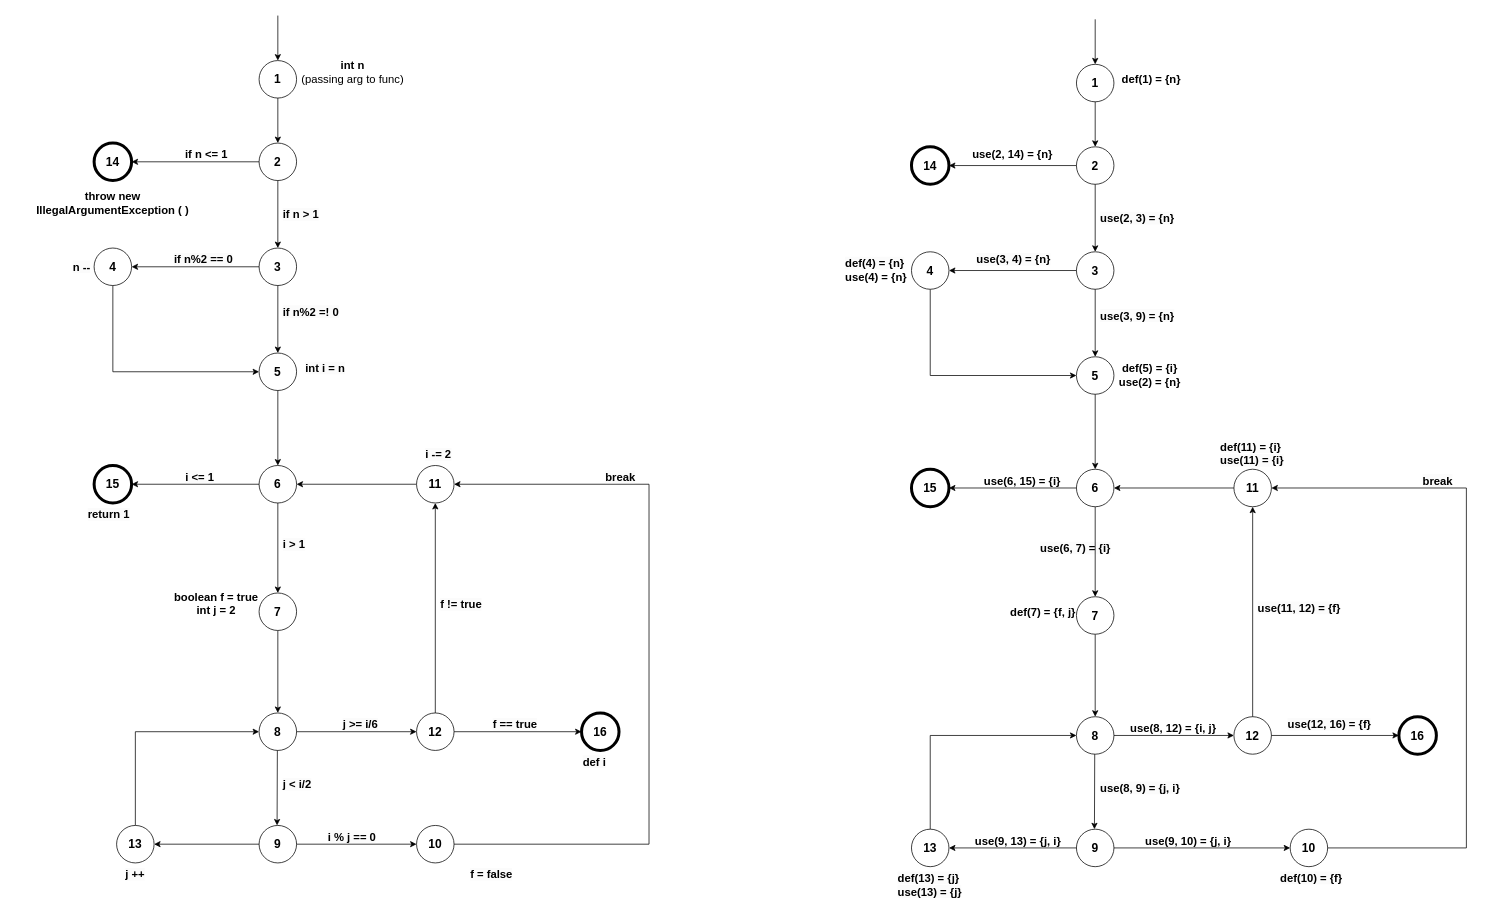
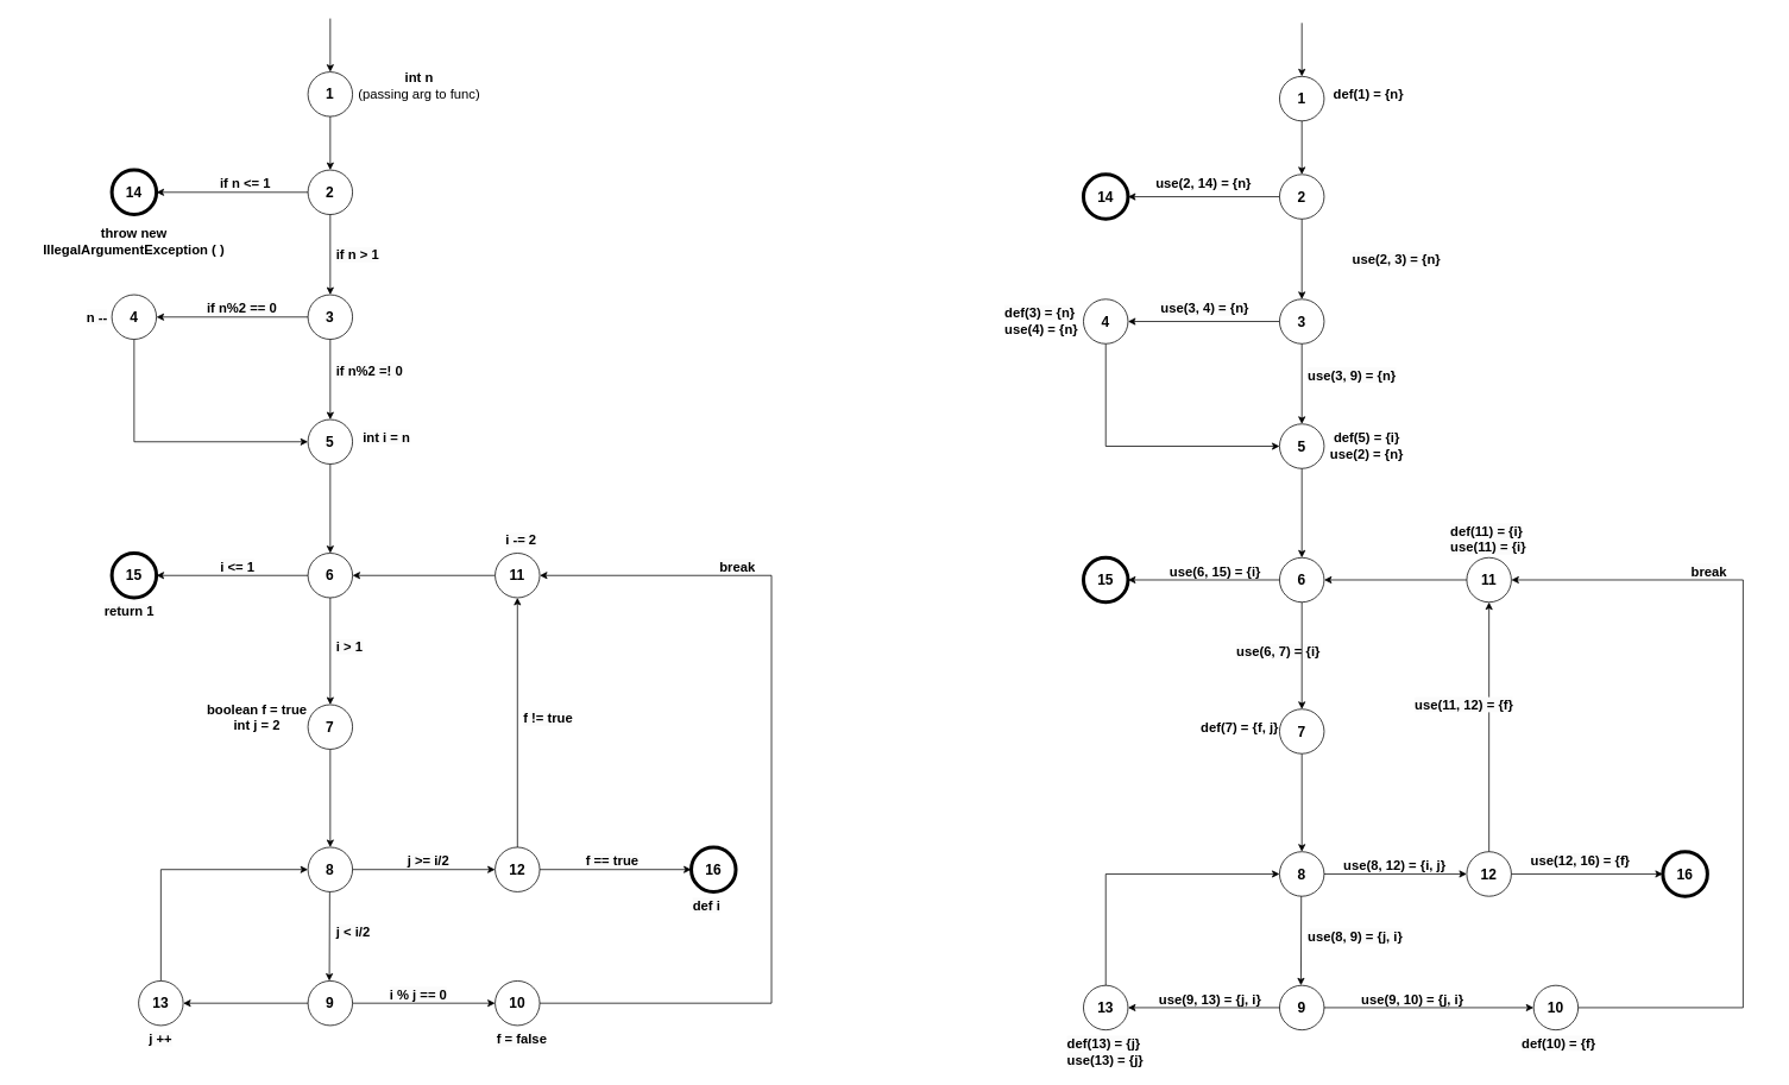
- <mxCell id="86" value="&lt;b style=&quot;forced-color-adjust: none; color: rgb(0, 0, 0); font-family: Helvetica; font-style: normal; font-variant-ligatures: normal; font-variant-caps: normal; letter-spacing: normal; orphans: 2; text-align: center; text-indent: 0px; text-transform: none; widows: 2; word-spacing: 0px; -webkit-text-stroke-width: 0px; white-space: normal; background-color: rgb(251, 251, 251); text-decoration-thickness: initial; text-decoration-style: initial; text-decoration-color: initial; font-size: 15px;&quot;&gt;use(2, 3) = {n}&lt;/b&gt;" style="text;whiteSpace=wrap;html=1;" vertex="1" parent="1"><mxGeometry x="1465" y="275" width="120" height="40" as="geometry" /></mxCell>
+ <mxCell id="86" value="&lt;b style=&quot;forced-color-adjust: none; color: rgb(0, 0, 0); font-family: Helvetica; font-style: normal; font-variant-ligatures: normal; font-variant-caps: normal; letter-spacing: normal; orphans: 2; text-align: center; text-indent: 0px; text-transform: none; widows: 2; word-spacing: 0px; -webkit-text-stroke-width: 0px; white-space: normal; background-color: rgb(251, 251, 251); text-decoration-thickness: initial; text-decoration-style: initial; text-decoration-color: initial; font-size: 15px;&quot;&gt;use(2, 3) = {n}&lt;/b&gt;" style="text;whiteSpace=wrap;html=1;" vertex="1" parent="1"><mxGeometry x="1515" y="275" width="120" height="40" as="geometry" /></mxCell>
- <mxCell id="91" value="&lt;b style=&quot;forced-color-adjust: none; color: rgb(0, 0, 0); font-family: Helvetica; font-style: normal; font-variant-ligatures: normal; font-variant-caps: normal; letter-spacing: normal; orphans: 2; text-align: center; text-indent: 0px; text-transform: none; widows: 2; word-spacing: 0px; -webkit-text-stroke-width: 0px; white-space: normal; background-color: rgb(251, 251, 251); text-decoration-thickness: initial; text-decoration-style: initial; text-decoration-color: initial; font-size: 15px;&quot;&gt;def(4) = {n}&lt;/b&gt;&lt;div&gt;&lt;div style=&quot;text-align: center;&quot;&gt;&lt;span style=&quot;font-size: 15px;&quot;&gt;&lt;b&gt;use(4) = {n}&lt;/b&gt;&lt;/span&gt;&lt;/div&gt;&lt;div&gt;&lt;b style=&quot;forced-color-adjust: none; color: rgb(0, 0, 0); font-family: Helvetica; font-style: normal; font-variant-ligatures: normal; font-variant-caps: normal; letter-spacing: normal; orphans: 2; text-align: center; text-indent: 0px; text-transform: none; widows: 2; word-spacing: 0px; -webkit-text-stroke-width: 0px; white-space: normal; background-color: rgb(251, 251, 251); text-decoration-thickness: initial; text-decoration-style: initial; text-decoration-color: initial; font-size: 15px;&quot;&gt;&lt;br&gt;&lt;/b&gt;&lt;/div&gt;&lt;/div&gt;" style="text;whiteSpace=wrap;html=1;" vertex="1" parent="1"><mxGeometry x="1125" y="335" width="140" height="40" as="geometry" /></mxCell>
+ <mxCell id="91" value="&lt;b style=&quot;forced-color-adjust: none; color: rgb(0, 0, 0); font-family: Helvetica; font-style: normal; font-variant-ligatures: normal; font-variant-caps: normal; letter-spacing: normal; orphans: 2; text-align: center; text-indent: 0px; text-transform: none; widows: 2; word-spacing: 0px; -webkit-text-stroke-width: 0px; white-space: normal; background-color: rgb(251, 251, 251); text-decoration-thickness: initial; text-decoration-style: initial; text-decoration-color: initial; font-size: 15px;&quot;&gt;def(3) = {n}&lt;/b&gt;&lt;div&gt;&lt;div style=&quot;text-align: center;&quot;&gt;&lt;span style=&quot;font-size: 15px;&quot;&gt;&lt;b&gt;use(4) = {n}&lt;/b&gt;&lt;/span&gt;&lt;/div&gt;&lt;div&gt;&lt;b style=&quot;forced-color-adjust: none; color: rgb(0, 0, 0); font-family: Helvetica; font-style: normal; font-variant-ligatures: normal; font-variant-caps: normal; letter-spacing: normal; orphans: 2; text-align: center; text-indent: 0px; text-transform: none; widows: 2; word-spacing: 0px; -webkit-text-stroke-width: 0px; white-space: normal; background-color: rgb(251, 251, 251); text-decoration-thickness: initial; text-decoration-style: initial; text-decoration-color: initial; font-size: 15px;&quot;&gt;&lt;br&gt;&lt;/b&gt;&lt;/div&gt;&lt;/div&gt;" style="text;whiteSpace=wrap;html=1;" vertex="1" parent="1"><mxGeometry x="1125" y="335" width="140" height="40" as="geometry" /></mxCell>
- <mxCell id="115" value="&lt;b style=&quot;forced-color-adjust: none; color: rgb(0, 0, 0); font-family: Helvetica; font-style: normal; font-variant-ligatures: normal; font-variant-caps: normal; letter-spacing: normal; orphans: 2; text-align: center; text-indent: 0px; text-transform: none; widows: 2; word-spacing: 0px; -webkit-text-stroke-width: 0px; white-space: normal; background-color: rgb(251, 251, 251); text-decoration-thickness: initial; text-decoration-style: initial; text-decoration-color: initial; font-size: 15px;&quot;&gt;use(11, 12) = {f}&lt;/b&gt;" style="text;whiteSpace=wrap;html=1;" vertex="1" parent="1"><mxGeometry x="1675" y="795" width="120" height="40" as="geometry" /></mxCell>
+ <mxCell id="115" value="&lt;b style=&quot;forced-color-adjust: none; color: rgb(0, 0, 0); font-family: Helvetica; font-style: normal; font-variant-ligatures: normal; font-variant-caps: normal; letter-spacing: normal; orphans: 2; text-align: center; text-indent: 0px; text-transform: none; widows: 2; word-spacing: 0px; -webkit-text-stroke-width: 0px; white-space: normal; background-color: rgb(251, 251, 251); text-decoration-thickness: initial; text-decoration-style: initial; text-decoration-color: initial; font-size: 15px;&quot;&gt;use(11, 12) = {f}&lt;/b&gt;" style="text;whiteSpace=wrap;html=1;" vertex="1" parent="1"><mxGeometry x="1585" y="775" width="120" height="40" as="geometry" /></mxCell>
- <mxCell id="33" value="&lt;b style=&quot;forced-color-adjust: none; color: rgb(0, 0, 0); font-family: Helvetica; font-style: normal; font-variant-ligatures: normal; font-variant-caps: normal; letter-spacing: normal; orphans: 2; text-align: center; text-indent: 0px; text-transform: none; widows: 2; word-spacing: 0px; -webkit-text-stroke-width: 0px; white-space: normal; background-color: rgb(251, 251, 251); text-decoration-thickness: initial; text-decoration-style: initial; text-decoration-color: initial; font-size: 15px;&quot;&gt;j &amp;gt;= i/6&lt;/b&gt;" style="text;whiteSpace=wrap;html=1;" vertex="1" parent="1"><mxGeometry x="455" y="950" width="90" height="40" as="geometry" /></mxCell>
+ <mxCell id="33" value="&lt;b style=&quot;forced-color-adjust: none; color: rgb(0, 0, 0); font-family: Helvetica; font-style: normal; font-variant-ligatures: normal; font-variant-caps: normal; letter-spacing: normal; orphans: 2; text-align: center; text-indent: 0px; text-transform: none; widows: 2; word-spacing: 0px; -webkit-text-stroke-width: 0px; white-space: normal; background-color: rgb(251, 251, 251); text-decoration-thickness: initial; text-decoration-style: initial; text-decoration-color: initial; font-size: 15px;&quot;&gt;j &amp;gt;= i/2&lt;/b&gt;" style="text;whiteSpace=wrap;html=1;" vertex="1" parent="1"><mxGeometry x="455" y="950" width="90" height="40" as="geometry" /></mxCell>
- <mxCell id="58" value="&lt;b style=&quot;forced-color-adjust: none; color: rgb(0, 0, 0); font-family: Helvetica; font-style: normal; font-variant-ligatures: normal; font-variant-caps: normal; letter-spacing: normal; orphans: 2; text-align: center; text-indent: 0px; text-transform: none; widows: 2; word-spacing: 0px; -webkit-text-stroke-width: 0px; white-space: normal; background-color: rgb(251, 251, 251); text-decoration-thickness: initial; text-decoration-style: initial; text-decoration-color: initial; font-size: 15px;&quot;&gt;f = false&lt;/b&gt;" style="text;whiteSpace=wrap;html=1;" vertex="1" parent="1"><mxGeometry x="625" y="1150" width="90" height="40" as="geometry" /></mxCell>
+ <mxCell id="58" value="&lt;b style=&quot;forced-color-adjust: none; color: rgb(0, 0, 0); font-family: Helvetica; font-style: normal; font-variant-ligatures: normal; font-variant-caps: normal; letter-spacing: normal; orphans: 2; text-align: center; text-indent: 0px; text-transform: none; widows: 2; word-spacing: 0px; -webkit-text-stroke-width: 0px; white-space: normal; background-color: rgb(251, 251, 251); text-decoration-thickness: initial; text-decoration-style: initial; text-decoration-color: initial; font-size: 15px;&quot;&gt;f = false&lt;/b&gt;" style="text;whiteSpace=wrap;html=1;" vertex="1" parent="1"><mxGeometry x="555" y="1150" width="90" height="40" as="geometry" /></mxCell>
